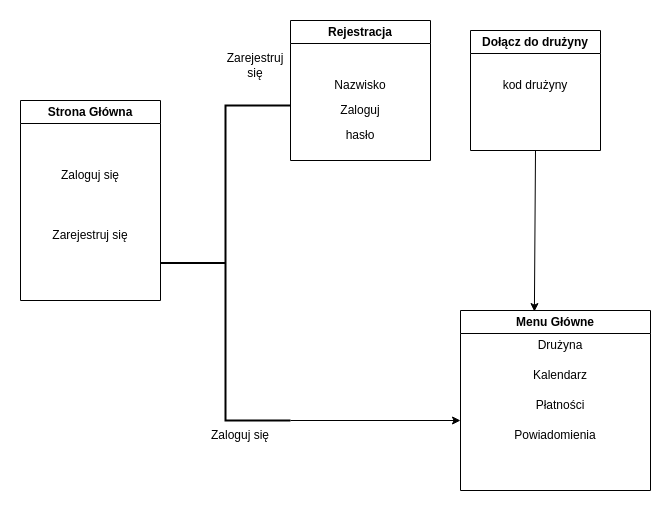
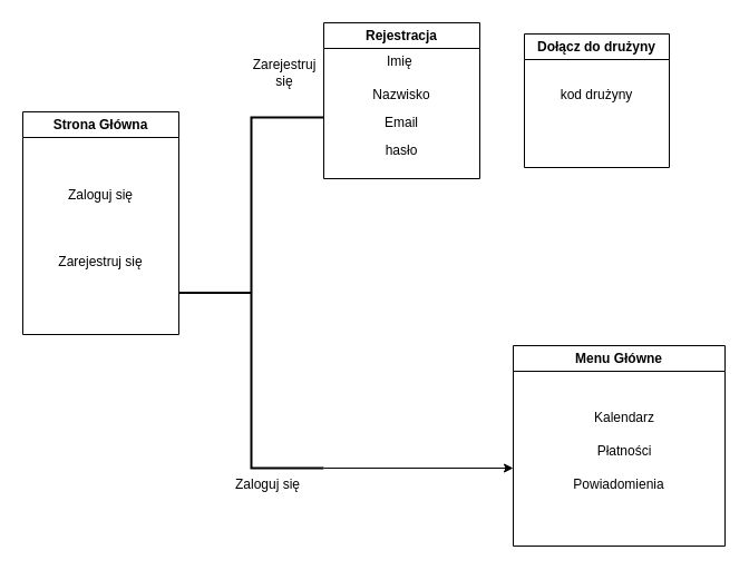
+ <mxCell id="9" value="Imię&amp;nbsp;" style="text;html=1;align=center;verticalAlign=middle;whiteSpace=wrap;rounded=0;" vertex="1" parent="8"><mxGeometry y="20" width="140" height="30" as="geometry" /></mxCell>
- <mxCell id="11" value="Zaloguj" style="text;html=1;align=center;verticalAlign=middle;whiteSpace=wrap;rounded=0;" vertex="1" parent="8"><mxGeometry x="40" y="75" width="60" height="30" as="geometry" /></mxCell>
+ <mxCell id="11" value="Email" style="text;html=1;align=center;verticalAlign=middle;whiteSpace=wrap;rounded=0;" vertex="1" parent="8"><mxGeometry x="40" y="75" width="60" height="30" as="geometry" /></mxCell>
- <mxCell id="21" value="" style="endArrow=classic;html=1;rounded=0;exitX=0.5;exitY=1;exitDx=0;exitDy=0;entryX=0.389;entryY=0.006;entryDx=0;entryDy=0;entryPerimeter=0;" edge="1" parent="1" source="19" target="13"><mxGeometry width="50" height="50" relative="1" as="geometry"><mxPoint x="340" y="290" as="sourcePoint" /><mxPoint x="390" y="240" as="targetPoint" /></mxGeometry></mxCell>
- <mxCell id="14" value="Drużyna" style="text;html=1;align=center;verticalAlign=middle;whiteSpace=wrap;rounded=0;" vertex="1" parent="13"><mxGeometry x="30" y="20" width="140" height="30" as="geometry" /></mxCell>
